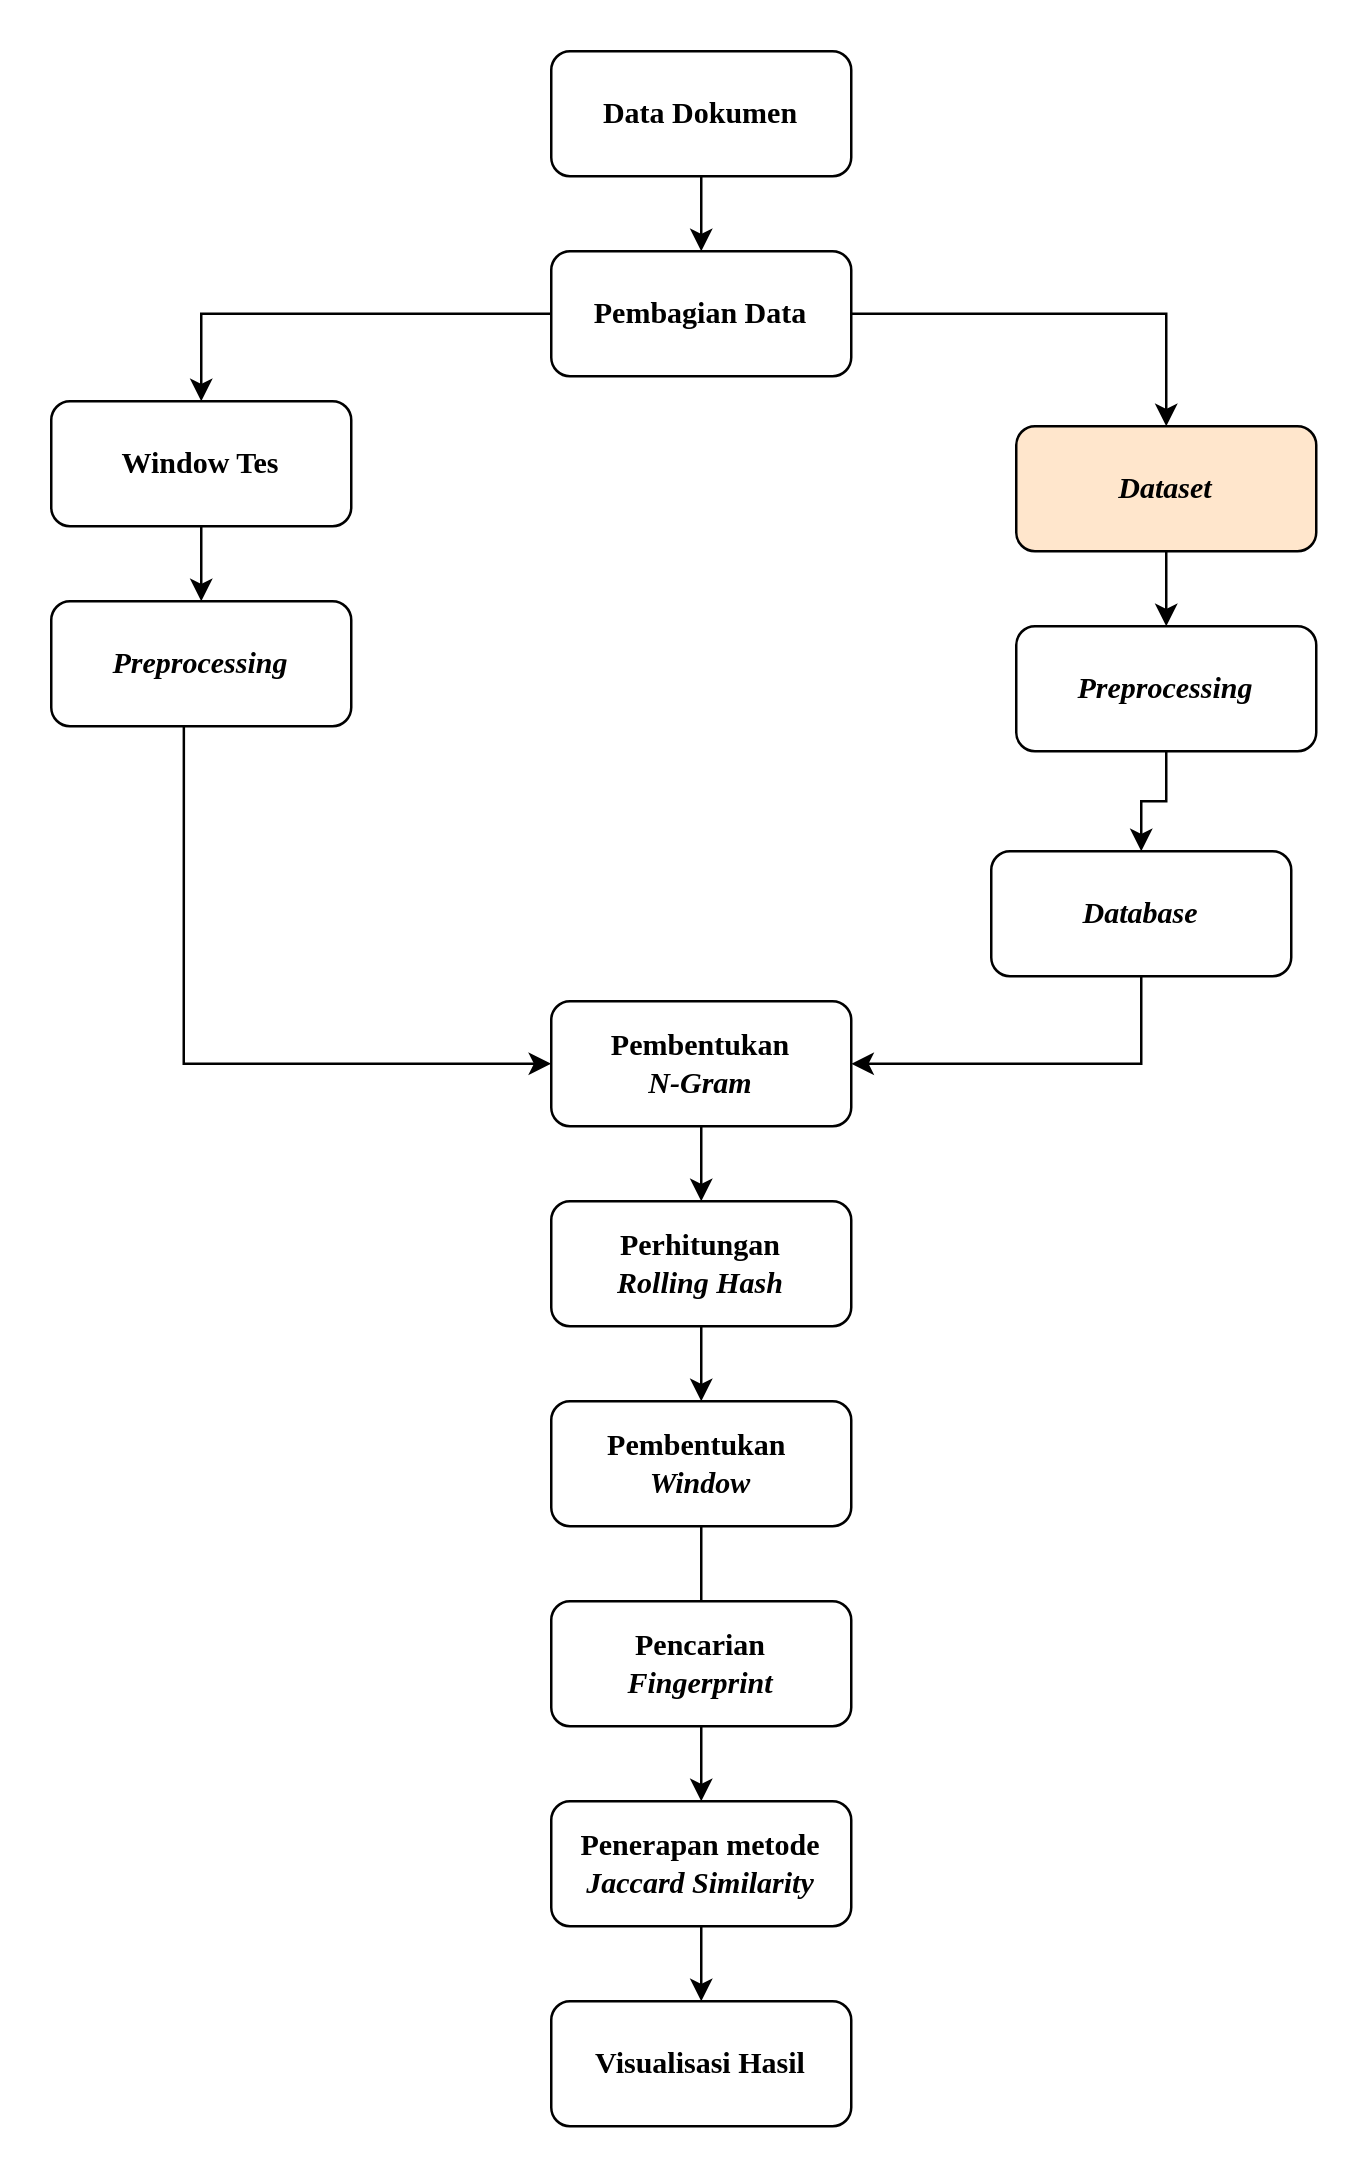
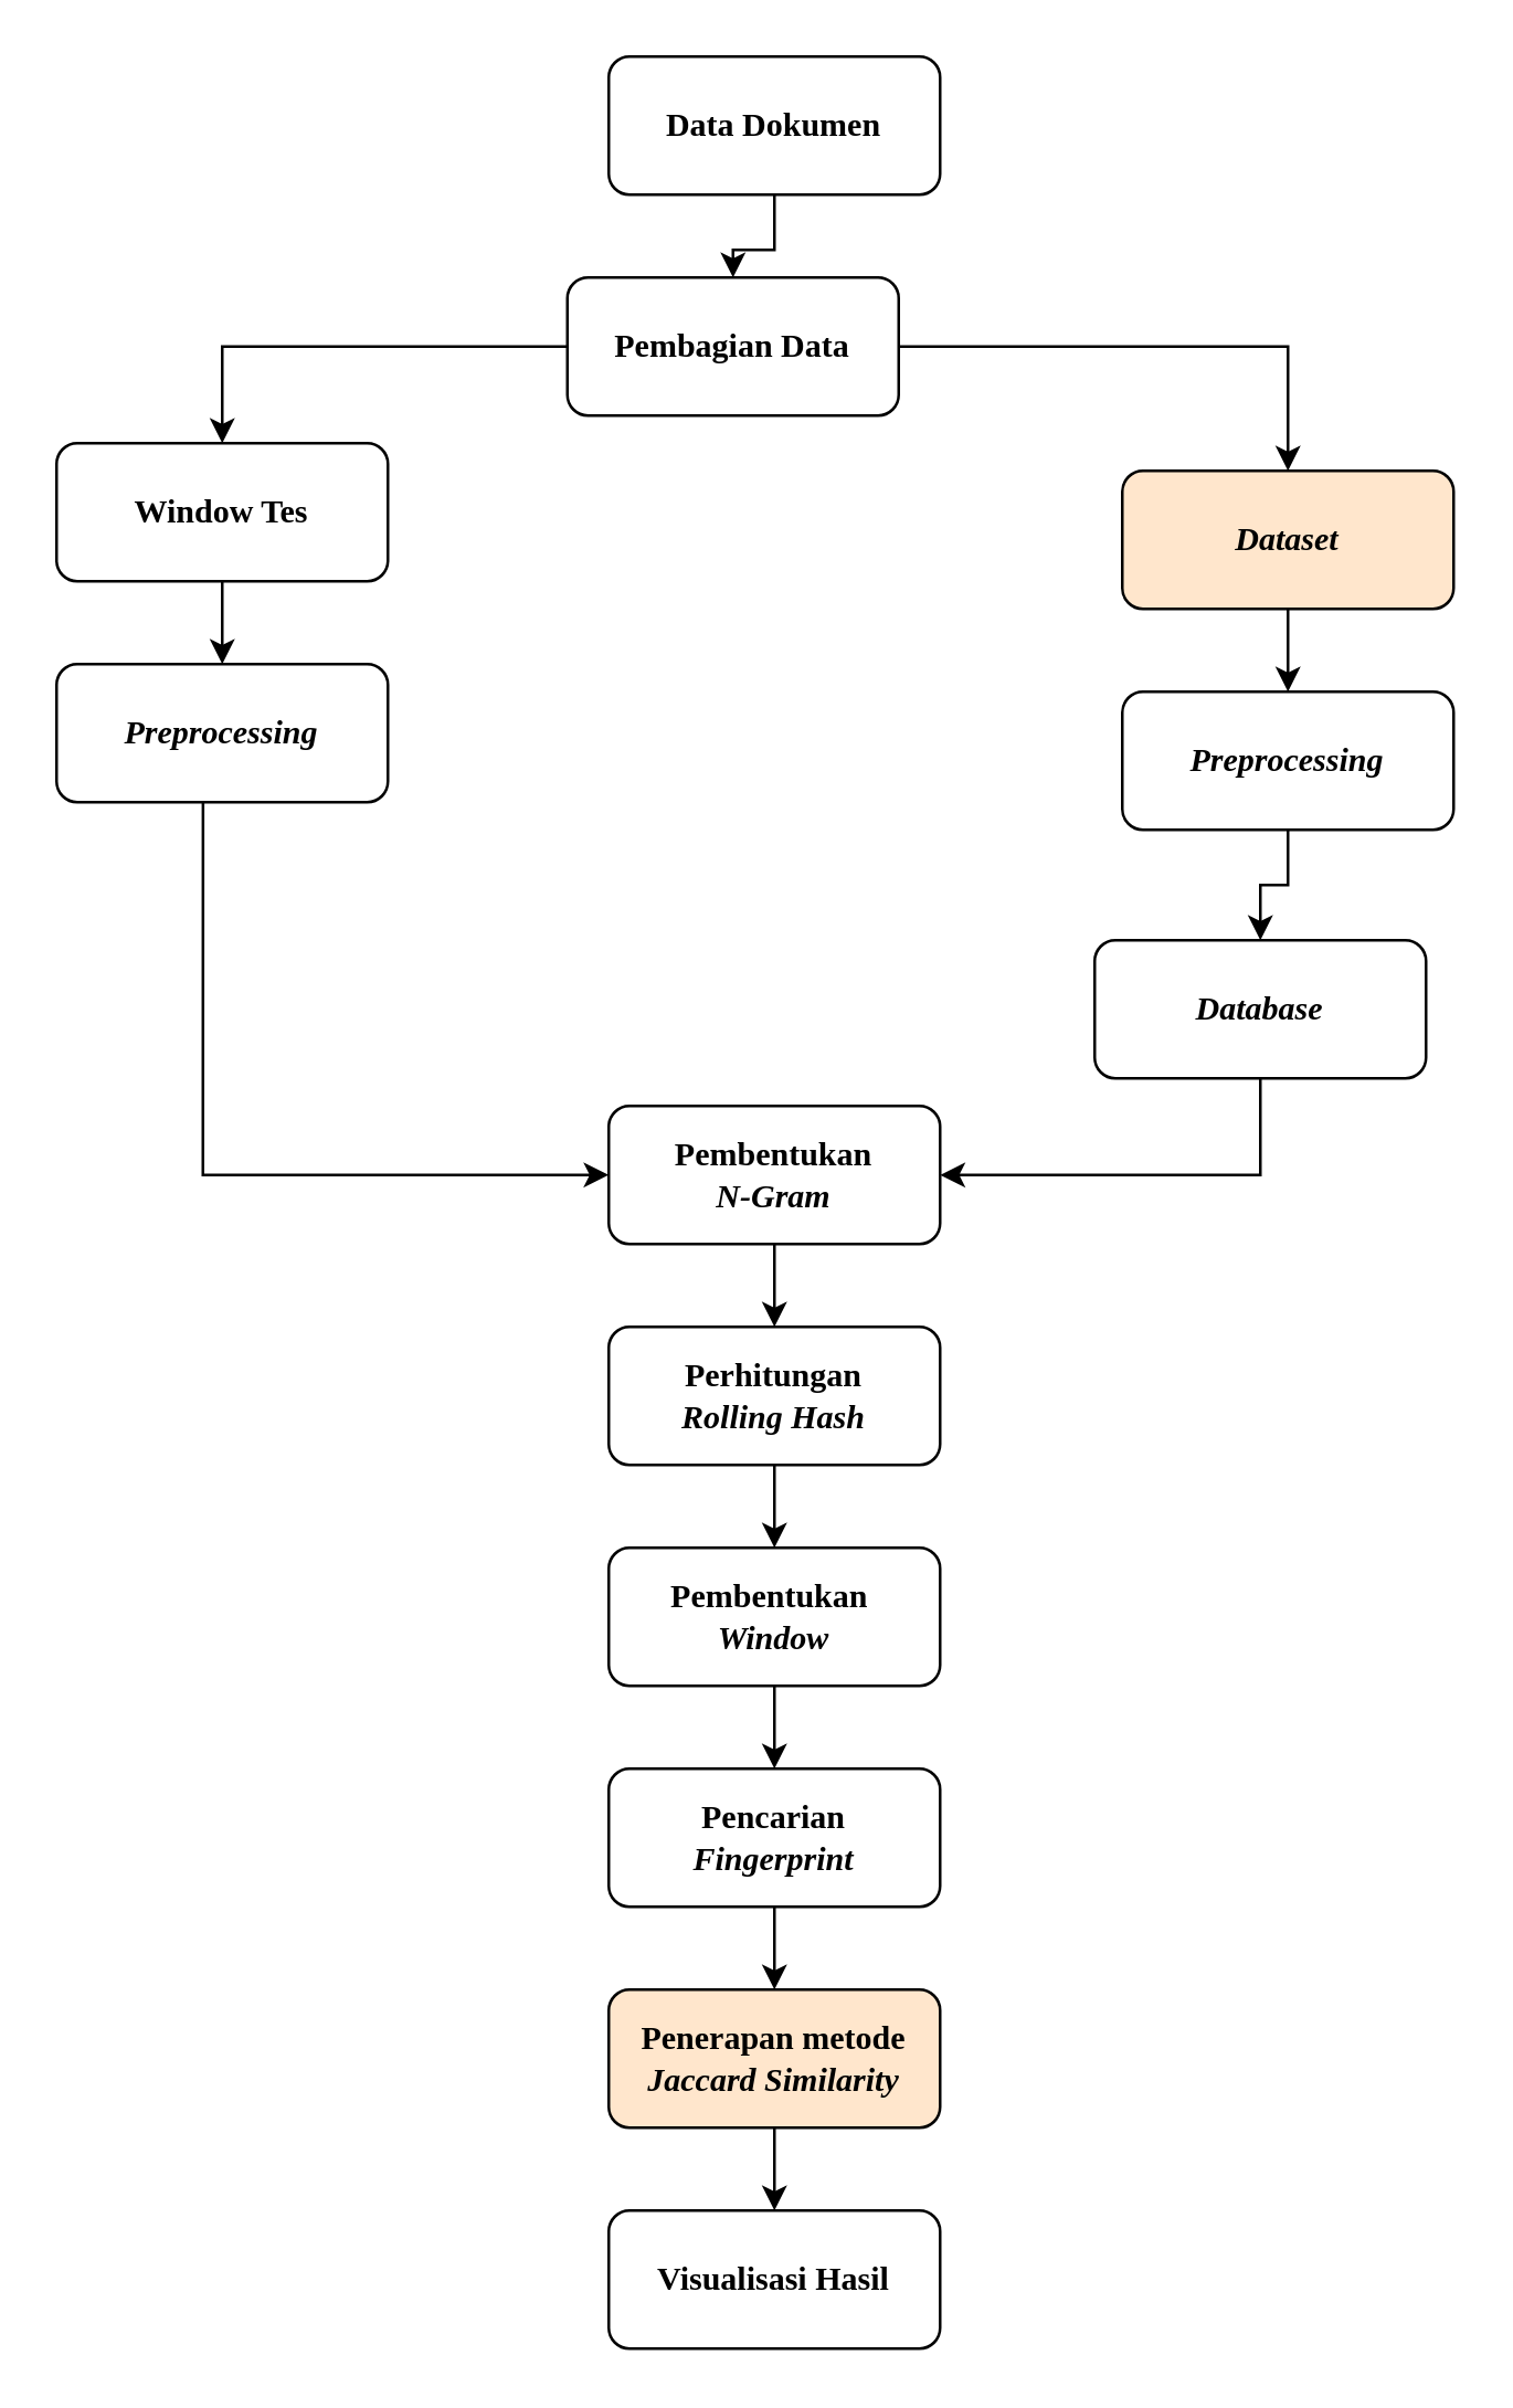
- <mxCell id="6" value="&lt;font face=&quot;Times New Roman&quot;&gt;&lt;b&gt;Pembagian Data&lt;/b&gt;&lt;/font&gt;" style="rounded=1;whiteSpace=wrap;html=1;" vertex="1" parent="1"><mxGeometry x="220" y="100" width="120" height="50" as="geometry" /></mxCell>
+ <mxCell id="6" value="&lt;font face=&quot;Times New Roman&quot;&gt;&lt;b&gt;Pembagian Data&lt;/b&gt;&lt;/font&gt;" style="rounded=1;whiteSpace=wrap;html=1;" vertex="1" parent="1"><mxGeometry x="205" y="100" width="120" height="50" as="geometry" /></mxCell>
- <mxCell id="21" value="" style="edgeStyle=orthogonalEdgeStyle;rounded=0;orthogonalLoop=1;jettySize=auto;html=1;endArrow=none;" edge="1" parent="1" source="22" target="24"><mxGeometry relative="1" as="geometry" /></mxCell>
+ <mxCell id="21" value="" style="edgeStyle=orthogonalEdgeStyle;rounded=0;orthogonalLoop=1;jettySize=auto;html=1;" edge="1" parent="1" source="22" target="24"><mxGeometry relative="1" as="geometry" /></mxCell>
- <mxCell id="26" value="&lt;font face=&quot;Times New Roman&quot;&gt;&lt;b&gt;Penerapan metode&lt;br&gt;&lt;i&gt;Jaccard Similarity&lt;/i&gt;&lt;br&gt;&lt;/b&gt;&lt;/font&gt;" style="rounded=1;whiteSpace=wrap;html=1;" vertex="1" parent="1"><mxGeometry x="220" y="720" width="120" height="50" as="geometry" /></mxCell>
+ <mxCell id="26" value="&lt;font face=&quot;Times New Roman&quot;&gt;&lt;b&gt;Penerapan metode&lt;br&gt;&lt;i&gt;Jaccard Similarity&lt;/i&gt;&lt;br&gt;&lt;/b&gt;&lt;/font&gt;" style="rounded=1;whiteSpace=wrap;html=1;fillColor=#ffe6cc;" vertex="1" parent="1"><mxGeometry x="220" y="720" width="120" height="50" as="geometry" /></mxCell>
